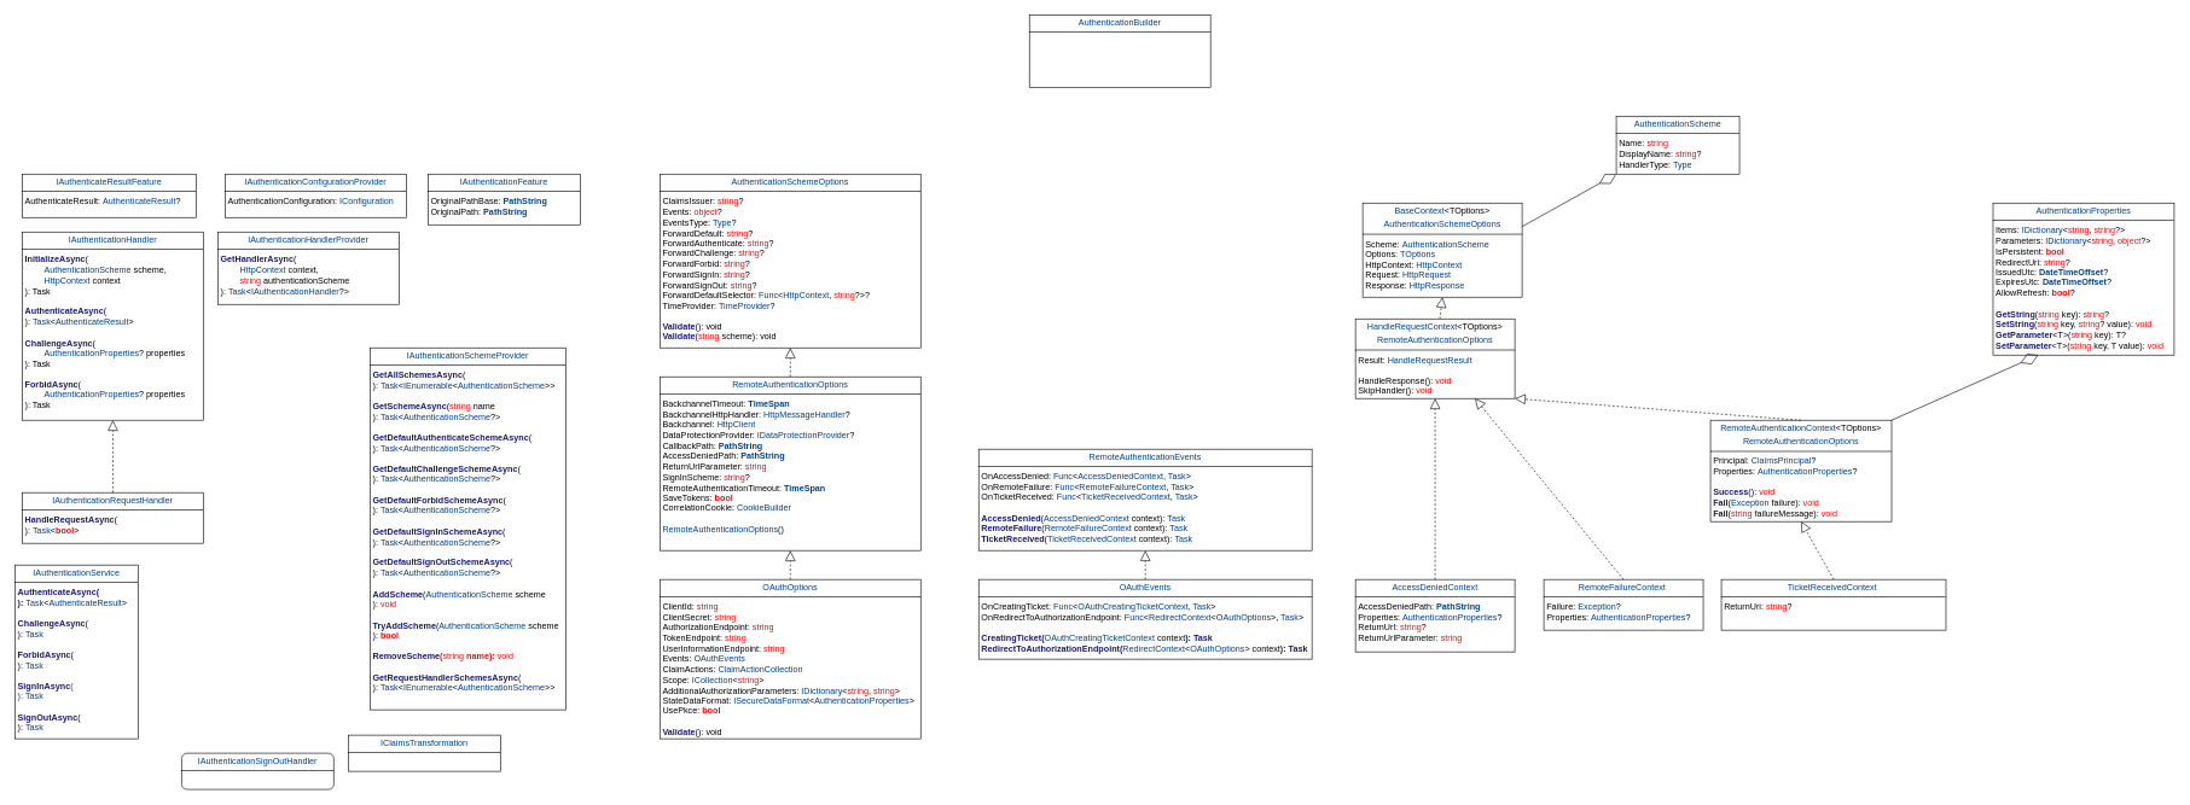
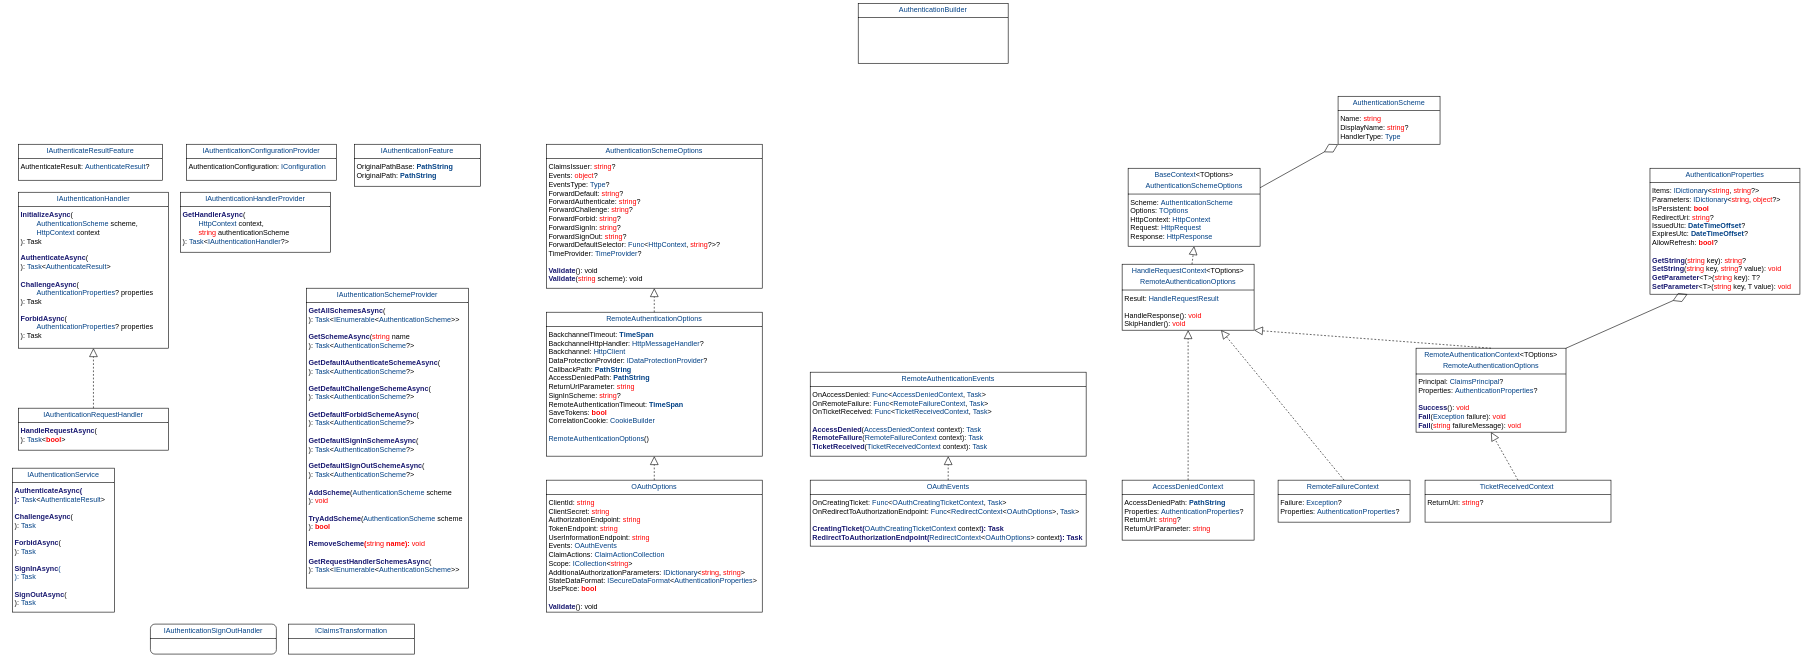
- <mxCell id="18" value="&lt;p style=&quot;margin:0px;margin-top:4px;text-align:center;&quot;&gt;&lt;span style=&quot;color: rgb(0, 64, 133); background-color: transparent; text-align: left;&quot;&gt;AuthenticationBuilder&lt;/span&gt;&lt;/p&gt;&lt;hr size=&quot;1&quot; style=&quot;border-style:solid;&quot;&gt;&lt;p style=&quot;margin:0px;margin-left:4px;&quot;&gt;&lt;br&gt;&lt;/p&gt;" style="verticalAlign=top;align=left;overflow=fill;html=1;whiteSpace=wrap;" vertex="1" parent="1"><mxGeometry x="1420" y="20" width="250" height="100" as="geometry" /></mxCell>
+ <mxCell id="18" value="&lt;p style=&quot;margin:0px;margin-top:4px;text-align:center;&quot;&gt;&lt;span style=&quot;color: rgb(0, 64, 133); background-color: transparent; text-align: left;&quot;&gt;AuthenticationBuilder&lt;/span&gt;&lt;/p&gt;&lt;hr size=&quot;1&quot; style=&quot;border-style:solid;&quot;&gt;&lt;p style=&quot;margin:0px;margin-left:4px;&quot;&gt;&lt;br&gt;&lt;/p&gt;" style="verticalAlign=top;align=left;overflow=fill;html=1;whiteSpace=wrap;" vertex="1" parent="1"><mxGeometry x="1430" y="5" width="250" height="100" as="geometry" /></mxCell>
- <mxCell id="12" value="&lt;p style=&quot;margin:0px;margin-top:4px;text-align:center;&quot;&gt;&lt;span style=&quot;color: rgb(0, 64, 133); background-color: transparent; text-align: left;&quot;&gt;IClaimsTransformation&lt;/span&gt;&lt;/p&gt;&lt;hr size=&quot;1&quot; style=&quot;border-style:solid;&quot;&gt;&lt;p style=&quot;margin:0px;margin-left:4px;&quot;&gt;&lt;br&gt;&lt;/p&gt;" style="verticalAlign=top;align=left;overflow=fill;html=1;whiteSpace=wrap;" parent="1" vertex="1"><mxGeometry x="480" y="1015" width="210" height="50" as="geometry" /></mxCell>
+ <mxCell id="12" value="&lt;p style=&quot;margin:0px;margin-top:4px;text-align:center;&quot;&gt;&lt;span style=&quot;color: rgb(0, 64, 133); background-color: transparent; text-align: left;&quot;&gt;IClaimsTransformation&lt;/span&gt;&lt;/p&gt;&lt;hr size=&quot;1&quot; style=&quot;border-style:solid;&quot;&gt;&lt;p style=&quot;margin:0px;margin-left:4px;&quot;&gt;&lt;br&gt;&lt;/p&gt;" style="verticalAlign=top;align=left;overflow=fill;html=1;whiteSpace=wrap;" parent="1" vertex="1"><mxGeometry x="480" y="1040" width="210" height="50" as="geometry" /></mxCell>
